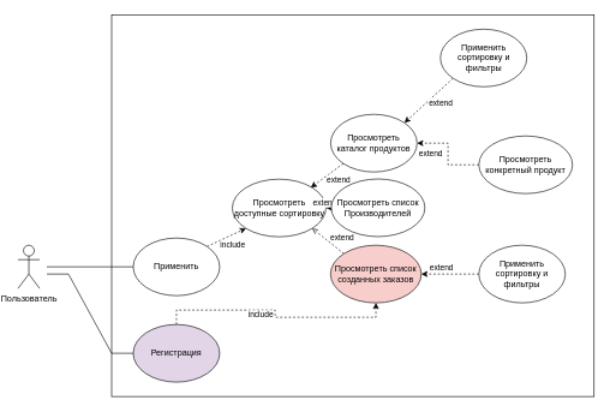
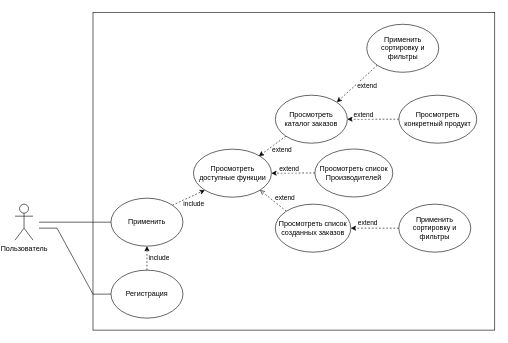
- <mxCell id="8" value="Просмотреть каталог продуктов" style="ellipse;whiteSpace=wrap;html=1;" parent="1" vertex="1"><mxGeometry x="454.14" y="158.28" width="120" height="80" as="geometry" /></mxCell>
+ <mxCell id="8" value="Просмотреть каталог заказов" style="ellipse;whiteSpace=wrap;html=1;" parent="1" vertex="1"><mxGeometry x="454.14" y="158.28" width="120" height="80" as="geometry" /></mxCell>
- <mxCell id="16" value="Просмотреть конкретный продукт" style="ellipse;whiteSpace=wrap;html=1;" parent="1" vertex="1"><mxGeometry x="660" y="188.28" width="130" height="80" as="geometry" /></mxCell>
+ <mxCell id="16" value="Просмотреть конкретный продукт" style="ellipse;whiteSpace=wrap;html=1;" parent="1" vertex="1"><mxGeometry x="660" y="158.28" width="130" height="80" as="geometry" /></mxCell>
- <mxCell id="20" value="Просмотреть доступные сортировку" style="ellipse;whiteSpace=wrap;html=1;" parent="1" vertex="1"><mxGeometry x="317.57" y="248.28" width="130" height="80" as="geometry" /></mxCell>
+ <mxCell id="20" value="Просмотреть доступные функции" style="ellipse;whiteSpace=wrap;html=1;" parent="1" vertex="1"><mxGeometry x="317.57" y="248.28" width="130" height="80" as="geometry" /></mxCell>
- <mxCell id="23" value="Просмотреть список Производителей" style="ellipse;whiteSpace=wrap;html=1;" parent="1" vertex="1"><mxGeometry x="455" y="248" width="130" height="80" as="geometry" /></mxCell>
+ <mxCell id="23" value="Просмотреть список Производителей" style="ellipse;whiteSpace=wrap;html=1;" parent="1" vertex="1"><mxGeometry x="520" y="248" width="130" height="80" as="geometry" /></mxCell>
- <mxCell id="26" value="Просмотреть список созданных заказов" style="ellipse;whiteSpace=wrap;html=1;fillColor=#f8cecc;" parent="1" vertex="1"><mxGeometry x="454" y="340" width="126" height="80" as="geometry" /></mxCell>
+ <mxCell id="26" value="Просмотреть список созданных заказов" style="ellipse;whiteSpace=wrap;html=1;" parent="1" vertex="1"><mxGeometry x="454" y="340" width="126" height="80" as="geometry" /></mxCell>
- <mxCell id="17" value="include" style="edgeStyle=orthogonalEdgeStyle;rounded=0;orthogonalLoop=1;jettySize=auto;html=1;exitX=0.5;exitY=0;exitDx=0;exitDy=0;dashed=1;" edge="1" parent="1" source="18" target="26"><mxGeometry y="-20" relative="1" as="geometry"><mxPoint as="offset" /></mxGeometry></mxCell>
+ <mxCell id="17" value="include" style="edgeStyle=orthogonalEdgeStyle;rounded=0;orthogonalLoop=1;jettySize=auto;html=1;exitX=0.5;exitY=0;exitDx=0;exitDy=0;entryX=0.5;entryY=1;entryDx=0;entryDy=0;dashed=1;" edge="1" parent="1" source="18" target="7"><mxGeometry y="-20" relative="1" as="geometry"><mxPoint as="offset" /></mxGeometry></mxCell>
- <mxCell id="18" value="Регистрация" style="ellipse;whiteSpace=wrap;html=1;fillColor=#e1d5e7;" parent="1" vertex="1"><mxGeometry x="180" y="450" width="120" height="80" as="geometry" /></mxCell>
+ <mxCell id="18" value="Регистрация" style="ellipse;whiteSpace=wrap;html=1;" parent="1" vertex="1"><mxGeometry x="180" y="450" width="120" height="80" as="geometry" /></mxCell>
